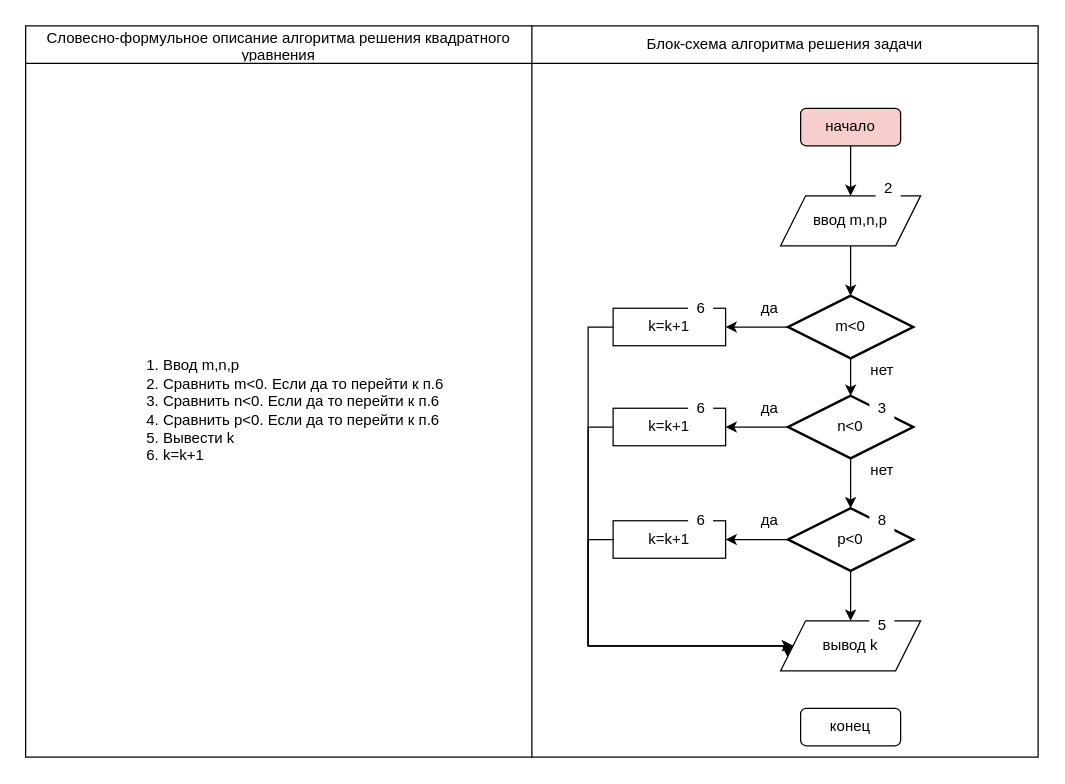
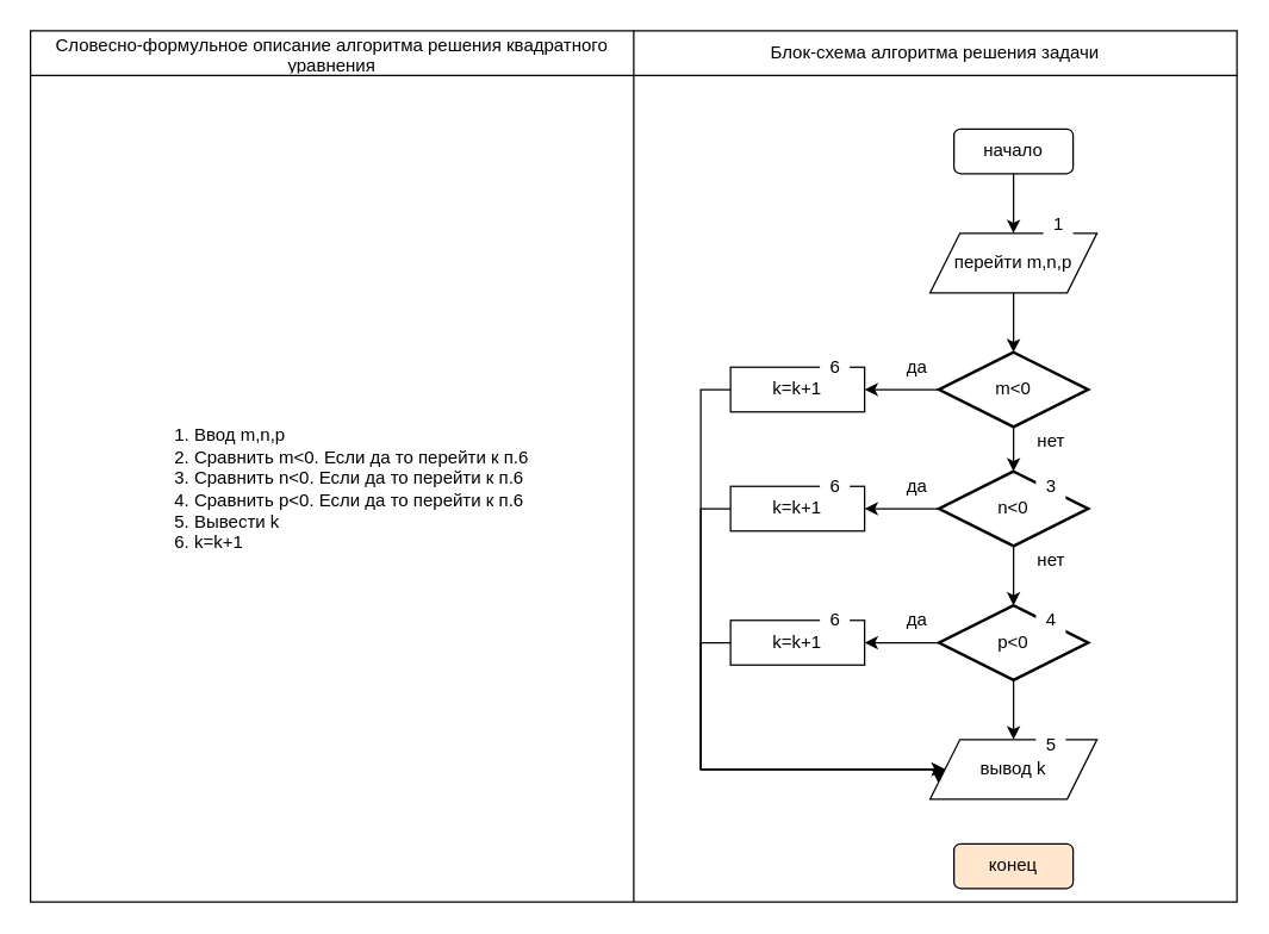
- <mxCell id="10" value="начало" style="rounded=1;whiteSpace=wrap;html=1;fillColor=#f8cecc;" vertex="1" parent="1"><mxGeometry x="640" y="86" width="80" height="30" as="geometry" /></mxCell>
+ <mxCell id="10" value="начало" style="rounded=1;whiteSpace=wrap;html=1;" vertex="1" parent="1"><mxGeometry x="640" y="86" width="80" height="30" as="geometry" /></mxCell>
- <mxCell id="35" value="2" style="text;html=1;align=center;verticalAlign=middle;resizable=0;points=[];autosize=1;strokeColor=none;fillColor=#FFFFFF;" vertex="1" parent="1"><mxGeometry x="700" y="140" width="20" height="20" as="geometry" /></mxCell>
+ <mxCell id="35" value="1" style="text;html=1;align=center;verticalAlign=middle;resizable=0;points=[];autosize=1;strokeColor=none;fillColor=#FFFFFF;" vertex="1" parent="1"><mxGeometry x="700" y="140" width="20" height="20" as="geometry" /></mxCell>
- <mxCell id="12" value="ввод m,n,p" style="shape=parallelogram;perimeter=parallelogramPerimeter;whiteSpace=wrap;html=1;fixedSize=1;" vertex="1" parent="1"><mxGeometry x="624" y="156" width="112" height="40" as="geometry" /></mxCell>
+ <mxCell id="12" value="перейти m,n,p" style="shape=parallelogram;perimeter=parallelogramPerimeter;whiteSpace=wrap;html=1;fixedSize=1;" vertex="1" parent="1"><mxGeometry x="624" y="156" width="112" height="40" as="geometry" /></mxCell>
- <mxCell id="37" value="8" style="text;html=1;align=center;verticalAlign=middle;resizable=0;points=[];autosize=1;strokeColor=none;fillColor=#FFFFFF;" vertex="1" parent="1"><mxGeometry x="695" y="406" width="20" height="20" as="geometry" /></mxCell>
+ <mxCell id="37" value="4" style="text;html=1;align=center;verticalAlign=middle;resizable=0;points=[];autosize=1;strokeColor=none;fillColor=#FFFFFF;" vertex="1" parent="1"><mxGeometry x="695" y="406" width="20" height="20" as="geometry" /></mxCell>
- <mxCell id="33" value="конец" style="rounded=1;whiteSpace=wrap;html=1;" vertex="1" parent="1"><mxGeometry x="640" y="566" width="80" height="30" as="geometry" /></mxCell>
+ <mxCell id="33" value="конец" style="rounded=1;whiteSpace=wrap;html=1;fillColor=#ffe6cc;" vertex="1" parent="1"><mxGeometry x="640" y="566" width="80" height="30" as="geometry" /></mxCell>
